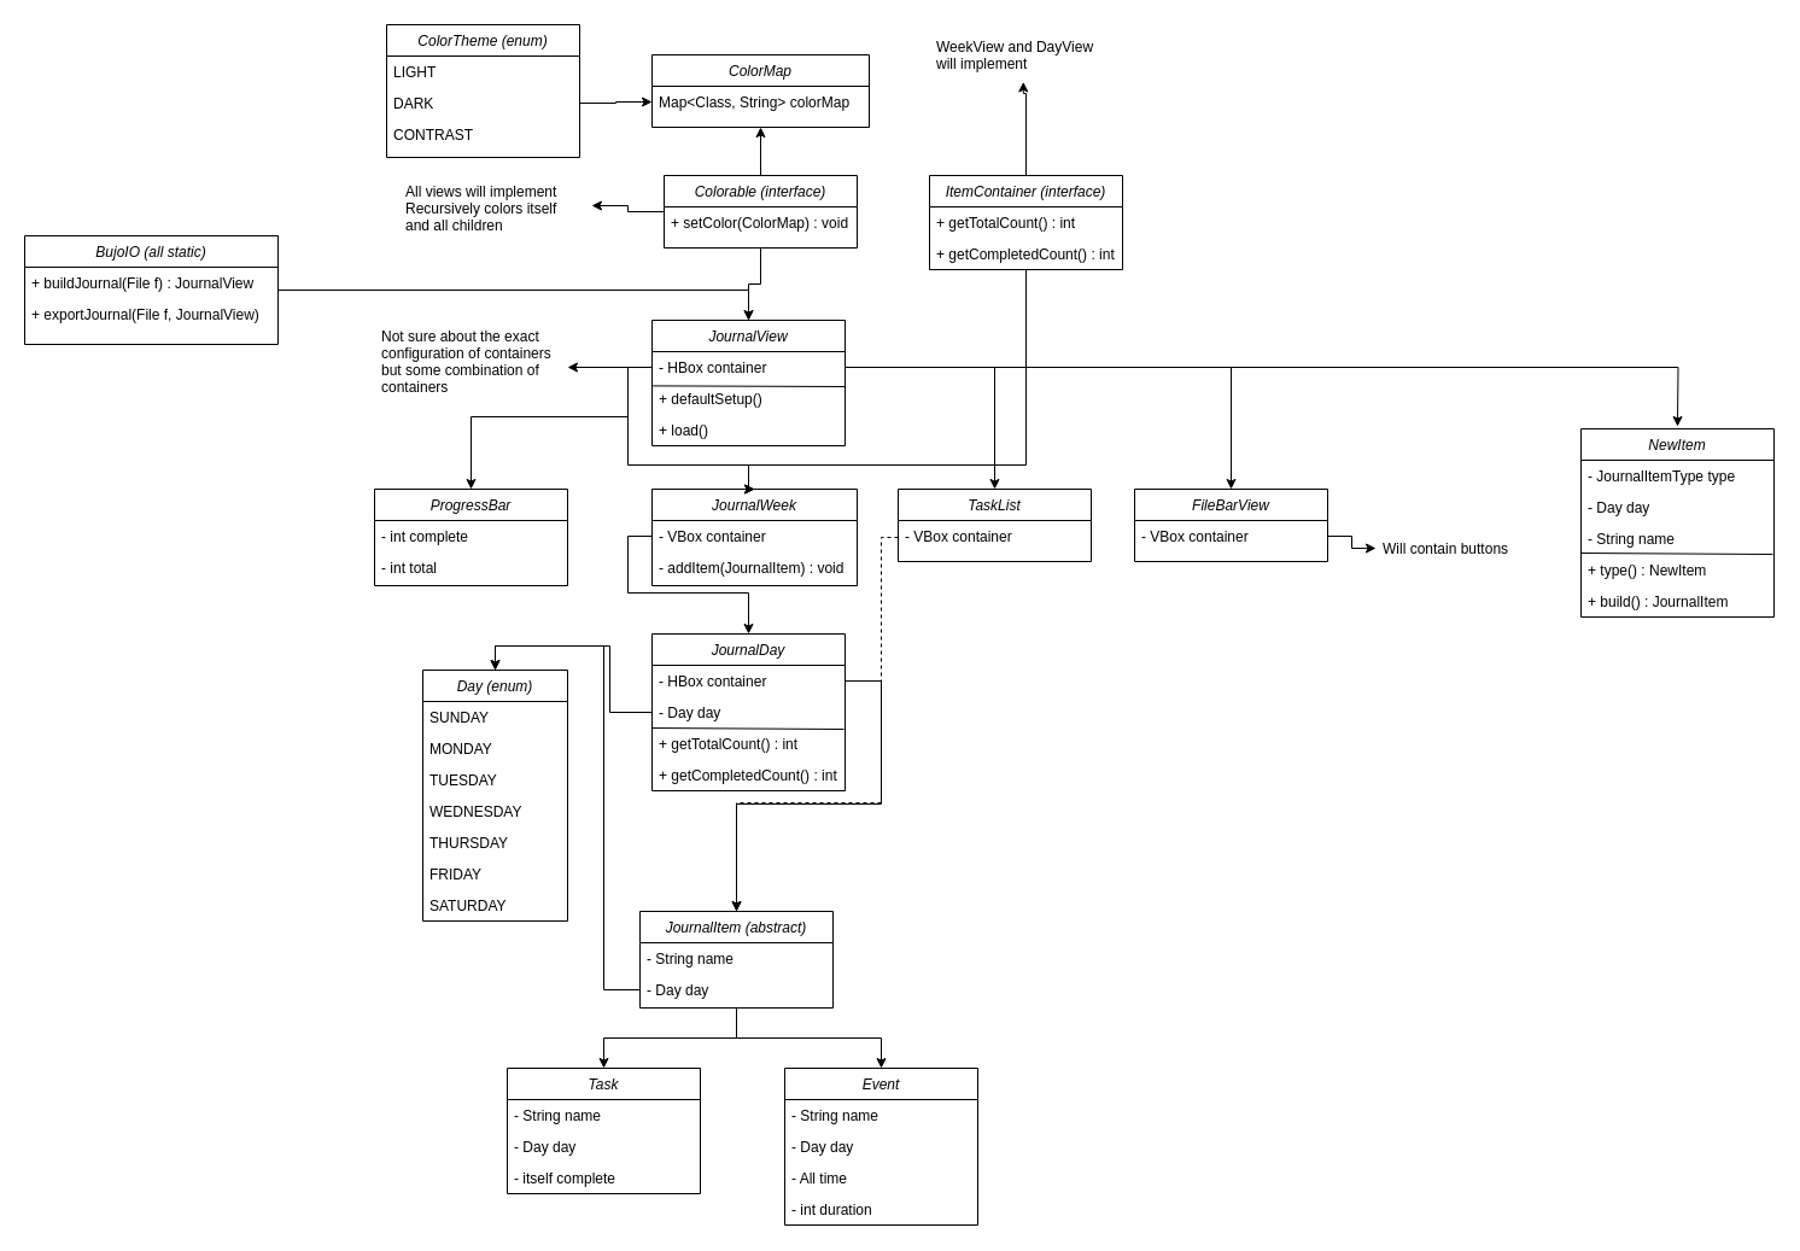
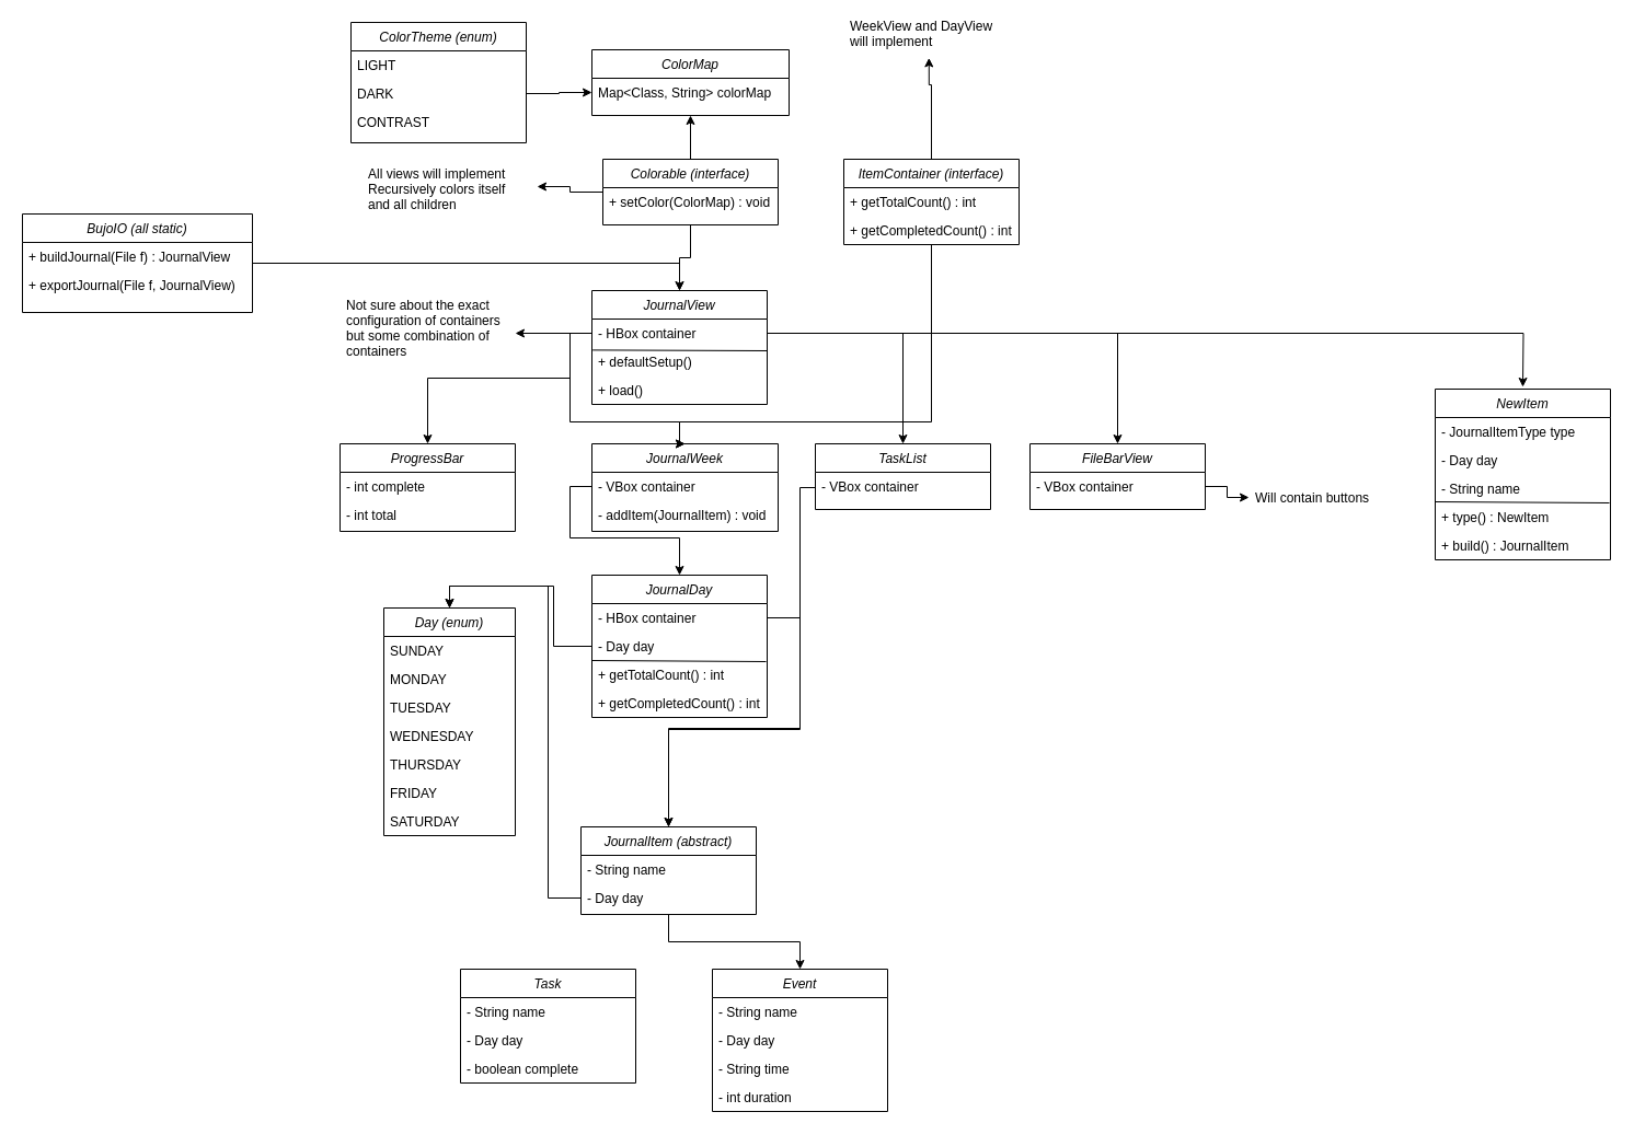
- <mxCell id="53" value="WeekView and DayView&#10;will implement" style="text;align=left;verticalAlign=top;spacingLeft=4;spacingRight=4;overflow=hidden;rotatable=0;points=[[0,0.5],[1,0.5]];portConstraint=eastwest;" vertex="1" parent="1"><mxGeometry x="770" y="25" width="160" height="40" as="geometry" /></mxCell>
+ <mxCell id="53" value="WeekView and DayView&#10;will implement" style="text;align=left;verticalAlign=top;spacingLeft=4;spacingRight=4;overflow=hidden;rotatable=0;points=[[0,0.5],[1,0.5]];portConstraint=eastwest;" vertex="1" parent="1"><mxGeometry x="770" y="10" width="160" height="40" as="geometry" /></mxCell>
- <mxCell id="64" style="edgeStyle=orthogonalEdgeStyle;rounded=0;orthogonalLoop=1;jettySize=auto;html=1;entryX=0.5;entryY=0;entryDx=0;entryDy=0;dashed=1;" edge="1" parent="1" source="65" target="43"><mxGeometry relative="1" as="geometry"><Array as="points"><mxPoint x="730" y="445" /><mxPoint x="730" y="665" /><mxPoint x="610" y="665" /></Array></mxGeometry></mxCell>
+ <mxCell id="64" style="edgeStyle=orthogonalEdgeStyle;rounded=0;orthogonalLoop=1;jettySize=auto;html=1;entryX=0.5;entryY=0;entryDx=0;entryDy=0;" edge="1" parent="1" source="65" target="43"><mxGeometry relative="1" as="geometry"><Array as="points"><mxPoint x="730" y="445" /><mxPoint x="730" y="665" /><mxPoint x="610" y="665" /></Array></mxGeometry></mxCell>
- <mxCell id="41" style="edgeStyle=orthogonalEdgeStyle;rounded=0;orthogonalLoop=1;jettySize=auto;html=1;entryX=0.5;entryY=0;entryDx=0;entryDy=0;" edge="1" parent="1" source="43" target="54"><mxGeometry relative="1" as="geometry" /></mxCell>
- <mxCell id="57" value="- itself complete" style="text;align=left;verticalAlign=top;spacingLeft=4;spacingRight=4;overflow=hidden;rotatable=0;points=[[0,0.5],[1,0.5]];portConstraint=eastwest;" vertex="1" parent="54"><mxGeometry y="78" width="160" height="26" as="geometry" /></mxCell>
+ <mxCell id="57" value="- boolean complete" style="text;align=left;verticalAlign=top;spacingLeft=4;spacingRight=4;overflow=hidden;rotatable=0;points=[[0,0.5],[1,0.5]];portConstraint=eastwest;" vertex="1" parent="54"><mxGeometry y="78" width="160" height="26" as="geometry" /></mxCell>
- <mxCell id="61" value="- All time" style="text;align=left;verticalAlign=top;spacingLeft=4;spacingRight=4;overflow=hidden;rotatable=0;points=[[0,0.5],[1,0.5]];portConstraint=eastwest;" vertex="1" parent="58"><mxGeometry y="78" width="160" height="26" as="geometry" /></mxCell>
+ <mxCell id="61" value="- String time" style="text;align=left;verticalAlign=top;spacingLeft=4;spacingRight=4;overflow=hidden;rotatable=0;points=[[0,0.5],[1,0.5]];portConstraint=eastwest;" vertex="1" parent="58"><mxGeometry y="78" width="160" height="26" as="geometry" /></mxCell>
